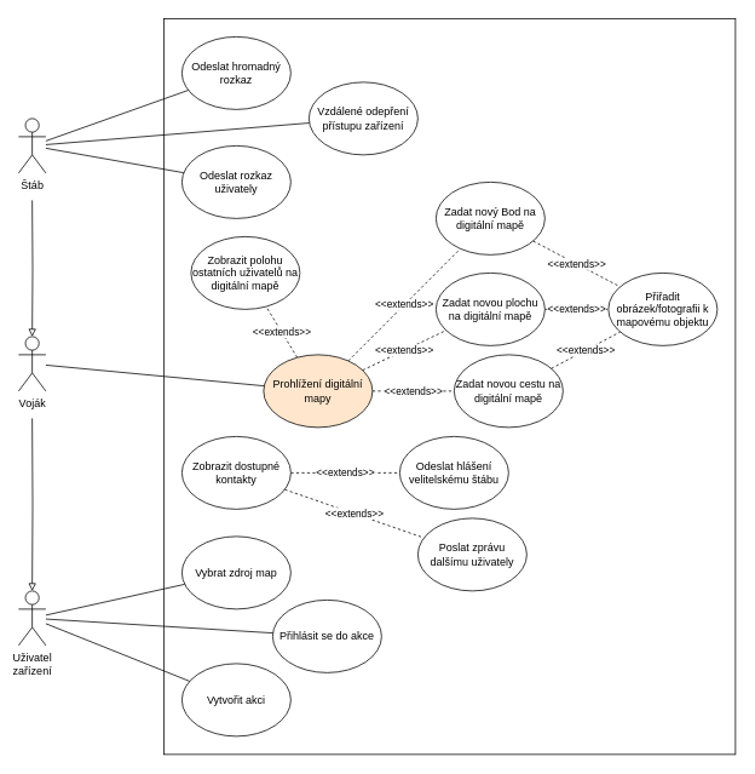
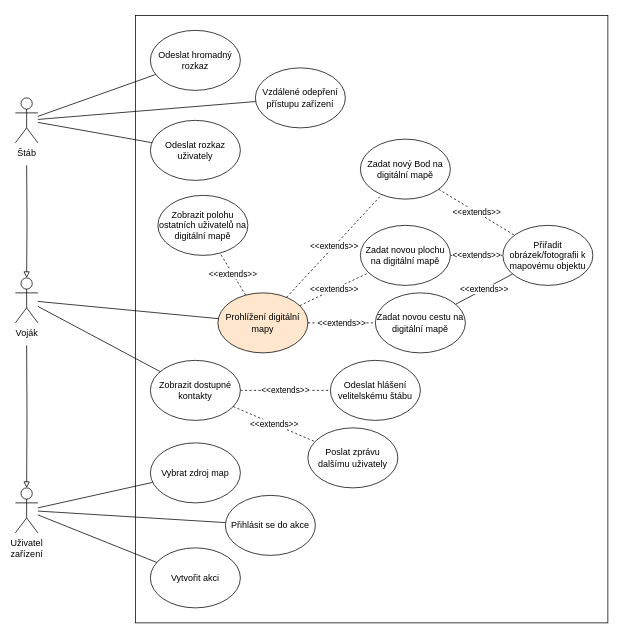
- <mxCell id="3" value="Zadat nový Bod na digitální mapě" style="ellipse;whiteSpace=wrap;html=1;" vertex="1" parent="1"><mxGeometry x="480" y="200" width="120" height="80" as="geometry" /></mxCell>
+ <mxCell id="3" value="Zadat nový Bod na digitální mapě" style="ellipse;whiteSpace=wrap;html=1;" vertex="1" parent="1"><mxGeometry x="480" y="185" width="120" height="80" as="geometry" /></mxCell>
- <mxCell id="7" value="&amp;lt;&amp;lt;extends&amp;gt;&amp;gt;" style="rounded=0;orthogonalLoop=1;jettySize=auto;html=1;dashed=1;endArrow=none;endFill=0;" edge="1" parent="1" source="8" target="9"><mxGeometry relative="1" as="geometry" /></mxCell>
+ <mxCell id="7" value="&amp;lt;&amp;lt;extends&amp;gt;&amp;gt;" style="rounded=0;orthogonalLoop=1;jettySize=auto;html=1;dashed=0;endArrow=none;endFill=0;" edge="1" parent="1" source="8" target="9"><mxGeometry relative="1" as="geometry" /></mxCell>
+ <mxCell id="31" style="rounded=0;orthogonalLoop=1;jettySize=auto;html=1;endArrow=none;endFill=0;" edge="1" parent="1" source="33" target="12"><mxGeometry relative="1" as="geometry" /></mxCell>
- <mxCell id="14" value="Poslat zprávu dalšímu uživately" style="ellipse;whiteSpace=wrap;html=1;" vertex="1" parent="1"><mxGeometry x="460" y="570" width="120" height="80" as="geometry" /></mxCell>
+ <mxCell id="14" value="Poslat zprávu dalšímu uživately" style="ellipse;whiteSpace=wrap;html=1;" vertex="1" parent="1"><mxGeometry x="410" y="570" width="120" height="80" as="geometry" /></mxCell>
